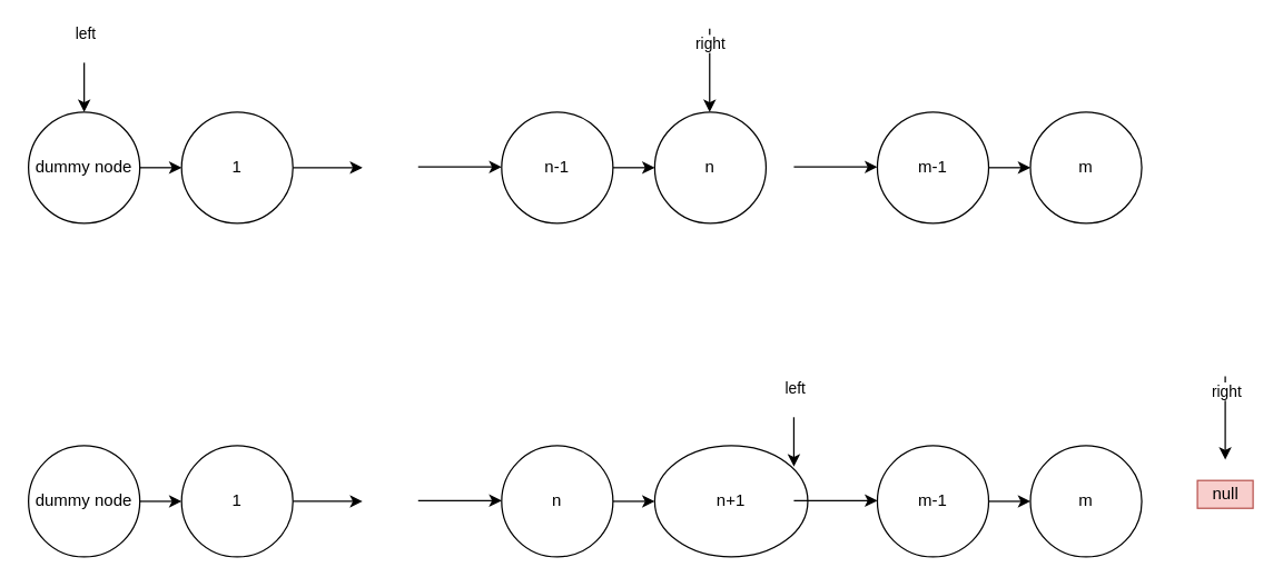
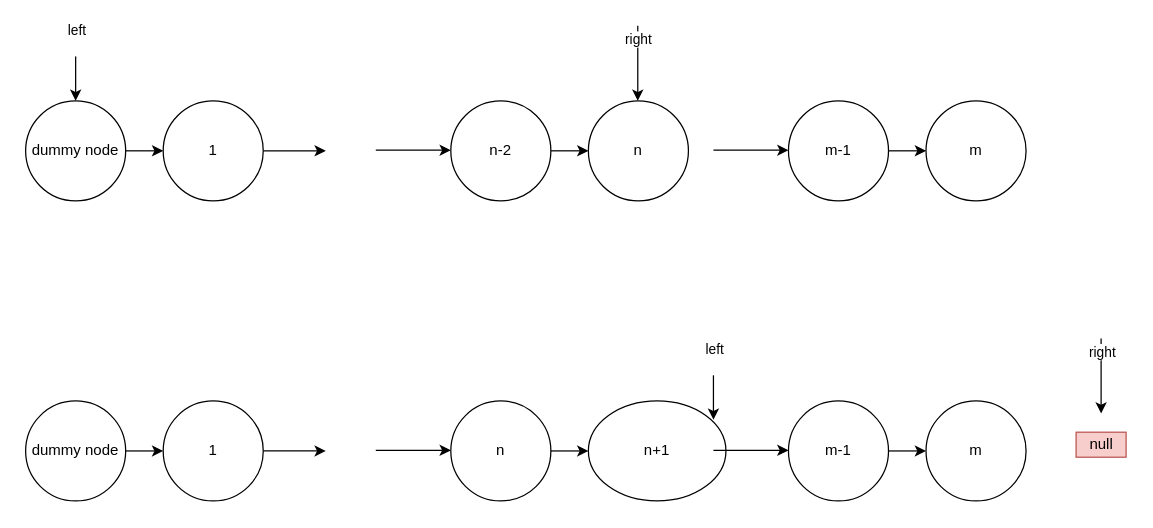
- <mxCell id="9" value="n-1" style="ellipse;whiteSpace=wrap;html=1;aspect=fixed;" vertex="1" parent="1"><mxGeometry x="360" y="80" width="80" height="80" as="geometry" /></mxCell>
+ <mxCell id="9" value="n-2" style="ellipse;whiteSpace=wrap;html=1;aspect=fixed;" vertex="1" parent="1"><mxGeometry x="360" y="80" width="80" height="80" as="geometry" /></mxCell>
